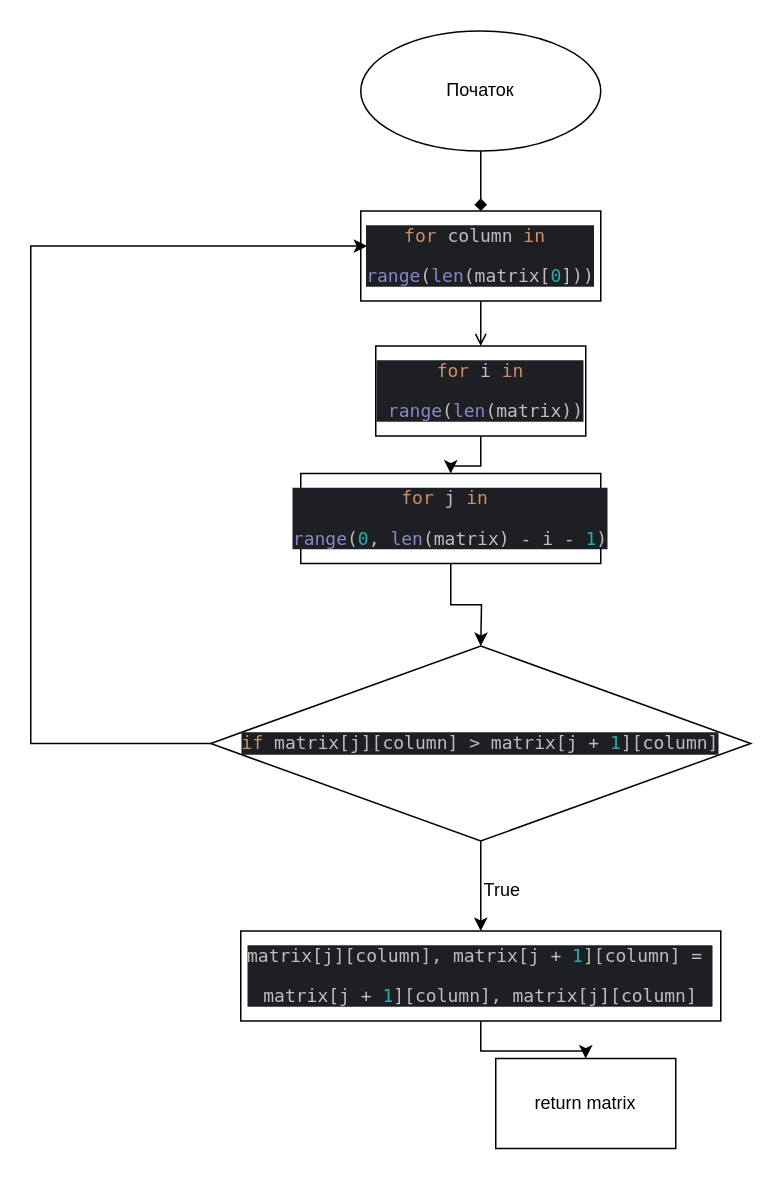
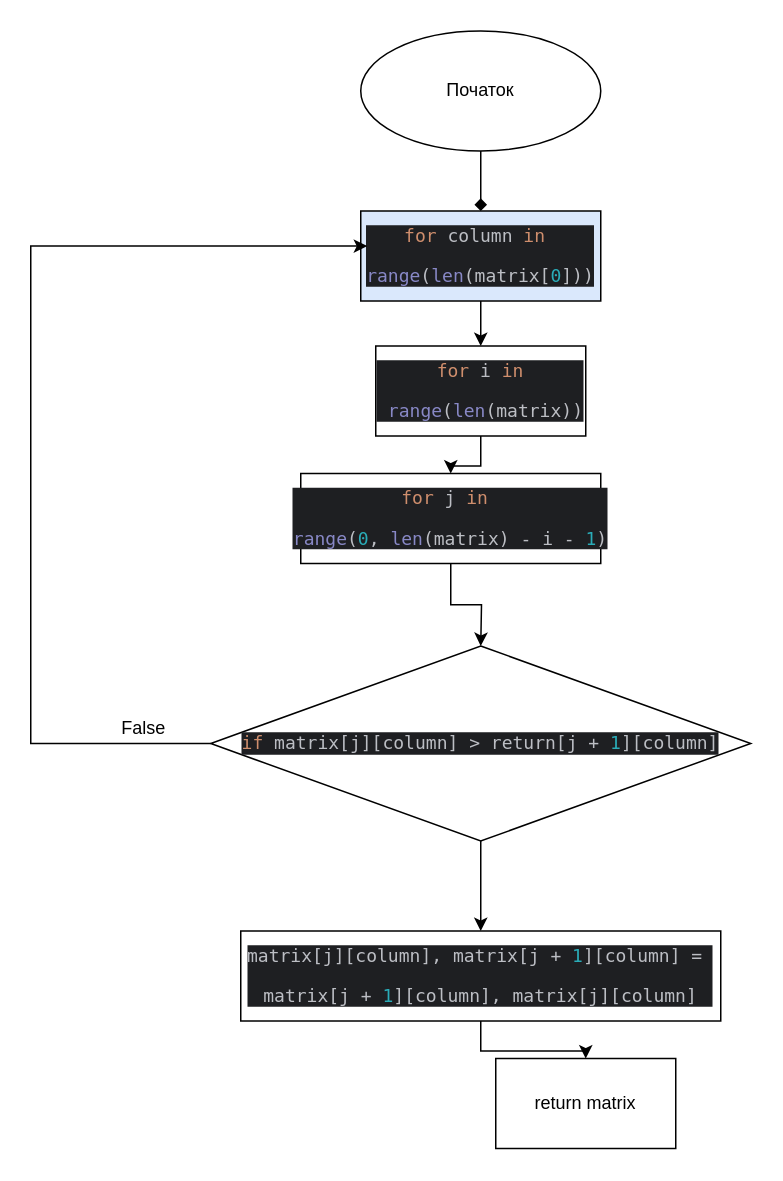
- <mxCell id="5" value="&lt;div style=&quot;background-color:#1e1f22;color:#bcbec4&quot;&gt;&lt;pre style=&quot;font-family:'JetBrains Mono',monospace;font-size:9,8pt;&quot;&gt;&lt;span style=&quot;color:#cf8e6d;&quot;&gt;for &lt;/span&gt;column &lt;span style=&quot;color:#cf8e6d;&quot;&gt;in &lt;/span&gt;&lt;/pre&gt;&lt;pre style=&quot;font-family:'JetBrains Mono',monospace;font-size:9,8pt;&quot;&gt;&lt;span style=&quot;color:#8888c6;&quot;&gt;range&lt;/span&gt;(&lt;span style=&quot;color:#8888c6;&quot;&gt;len&lt;/span&gt;(matrix[&lt;span style=&quot;color:#2aacb8;&quot;&gt;0&lt;/span&gt;]))&lt;/pre&gt;&lt;/div&gt;" style="whiteSpace=wrap;html=1;" vertex="1" parent="1"><mxGeometry x="240" y="140" width="160" height="60" as="geometry" /></mxCell>
+ <mxCell id="5" value="&lt;div style=&quot;background-color:#1e1f22;color:#bcbec4&quot;&gt;&lt;pre style=&quot;font-family:'JetBrains Mono',monospace;font-size:9,8pt;&quot;&gt;&lt;span style=&quot;color:#cf8e6d;&quot;&gt;for &lt;/span&gt;column &lt;span style=&quot;color:#cf8e6d;&quot;&gt;in &lt;/span&gt;&lt;/pre&gt;&lt;pre style=&quot;font-family:'JetBrains Mono',monospace;font-size:9,8pt;&quot;&gt;&lt;span style=&quot;color:#8888c6;&quot;&gt;range&lt;/span&gt;(&lt;span style=&quot;color:#8888c6;&quot;&gt;len&lt;/span&gt;(matrix[&lt;span style=&quot;color:#2aacb8;&quot;&gt;0&lt;/span&gt;]))&lt;/pre&gt;&lt;/div&gt;" style="whiteSpace=wrap;html=1;fillColor=#dae8fc;" vertex="1" parent="1"><mxGeometry x="240" y="140" width="160" height="60" as="geometry" /></mxCell>
- <mxCell id="4" value="" style="edgeStyle=orthogonalEdgeStyle;rounded=0;orthogonalLoop=1;jettySize=auto;html=1;endArrow=open;" edge="1" parent="1" source="5" target="7"><mxGeometry relative="1" as="geometry" /></mxCell>
+ <mxCell id="4" value="" style="edgeStyle=orthogonalEdgeStyle;rounded=0;orthogonalLoop=1;jettySize=auto;html=1;" edge="1" parent="1" source="5" target="7"><mxGeometry relative="1" as="geometry" /></mxCell>
+ <mxCell id="16" value="False" style="text;html=1;align=center;verticalAlign=middle;resizable=0;points=[];autosize=1;strokeColor=none;fillColor=none;" vertex="1" parent="1"><mxGeometry x="70" y="470" width="50" height="30" as="geometry" /></mxCell>
- <mxCell id="11" value="&lt;div style=&quot;background-color:#1e1f22;color:#bcbec4&quot;&gt;&lt;pre style=&quot;font-family:'JetBrains Mono',monospace;font-size:9,8pt;&quot;&gt;&lt;span style=&quot;color:#cf8e6d;&quot;&gt;if &lt;/span&gt;matrix[j][column] &amp;gt; matrix[j + &lt;span style=&quot;color:#2aacb8;&quot;&gt;1&lt;/span&gt;][column]&lt;/pre&gt;&lt;/div&gt;" style="rhombus;whiteSpace=wrap;html=1;" vertex="1" parent="1"><mxGeometry x="140" y="430" width="360" height="130" as="geometry" /></mxCell>
+ <mxCell id="11" value="&lt;div style=&quot;background-color:#1e1f22;color:#bcbec4&quot;&gt;&lt;pre style=&quot;font-family:'JetBrains Mono',monospace;font-size:9,8pt;&quot;&gt;&lt;span style=&quot;color:#cf8e6d;&quot;&gt;if &lt;/span&gt;matrix[j][column] &amp;gt; return[j + &lt;span style=&quot;color:#2aacb8;&quot;&gt;1&lt;/span&gt;][column]&lt;/pre&gt;&lt;/div&gt;" style="rhombus;whiteSpace=wrap;html=1;" vertex="1" parent="1"><mxGeometry x="140" y="430" width="360" height="130" as="geometry" /></mxCell>
- <mxCell id="15" value="True" style="text;html=1;align=center;verticalAlign=middle;resizable=0;points=[];autosize=1;strokeColor=none;fillColor=none;" vertex="1" parent="1"><mxGeometry x="309" y="578" width="50" height="30" as="geometry" /></mxCell>
